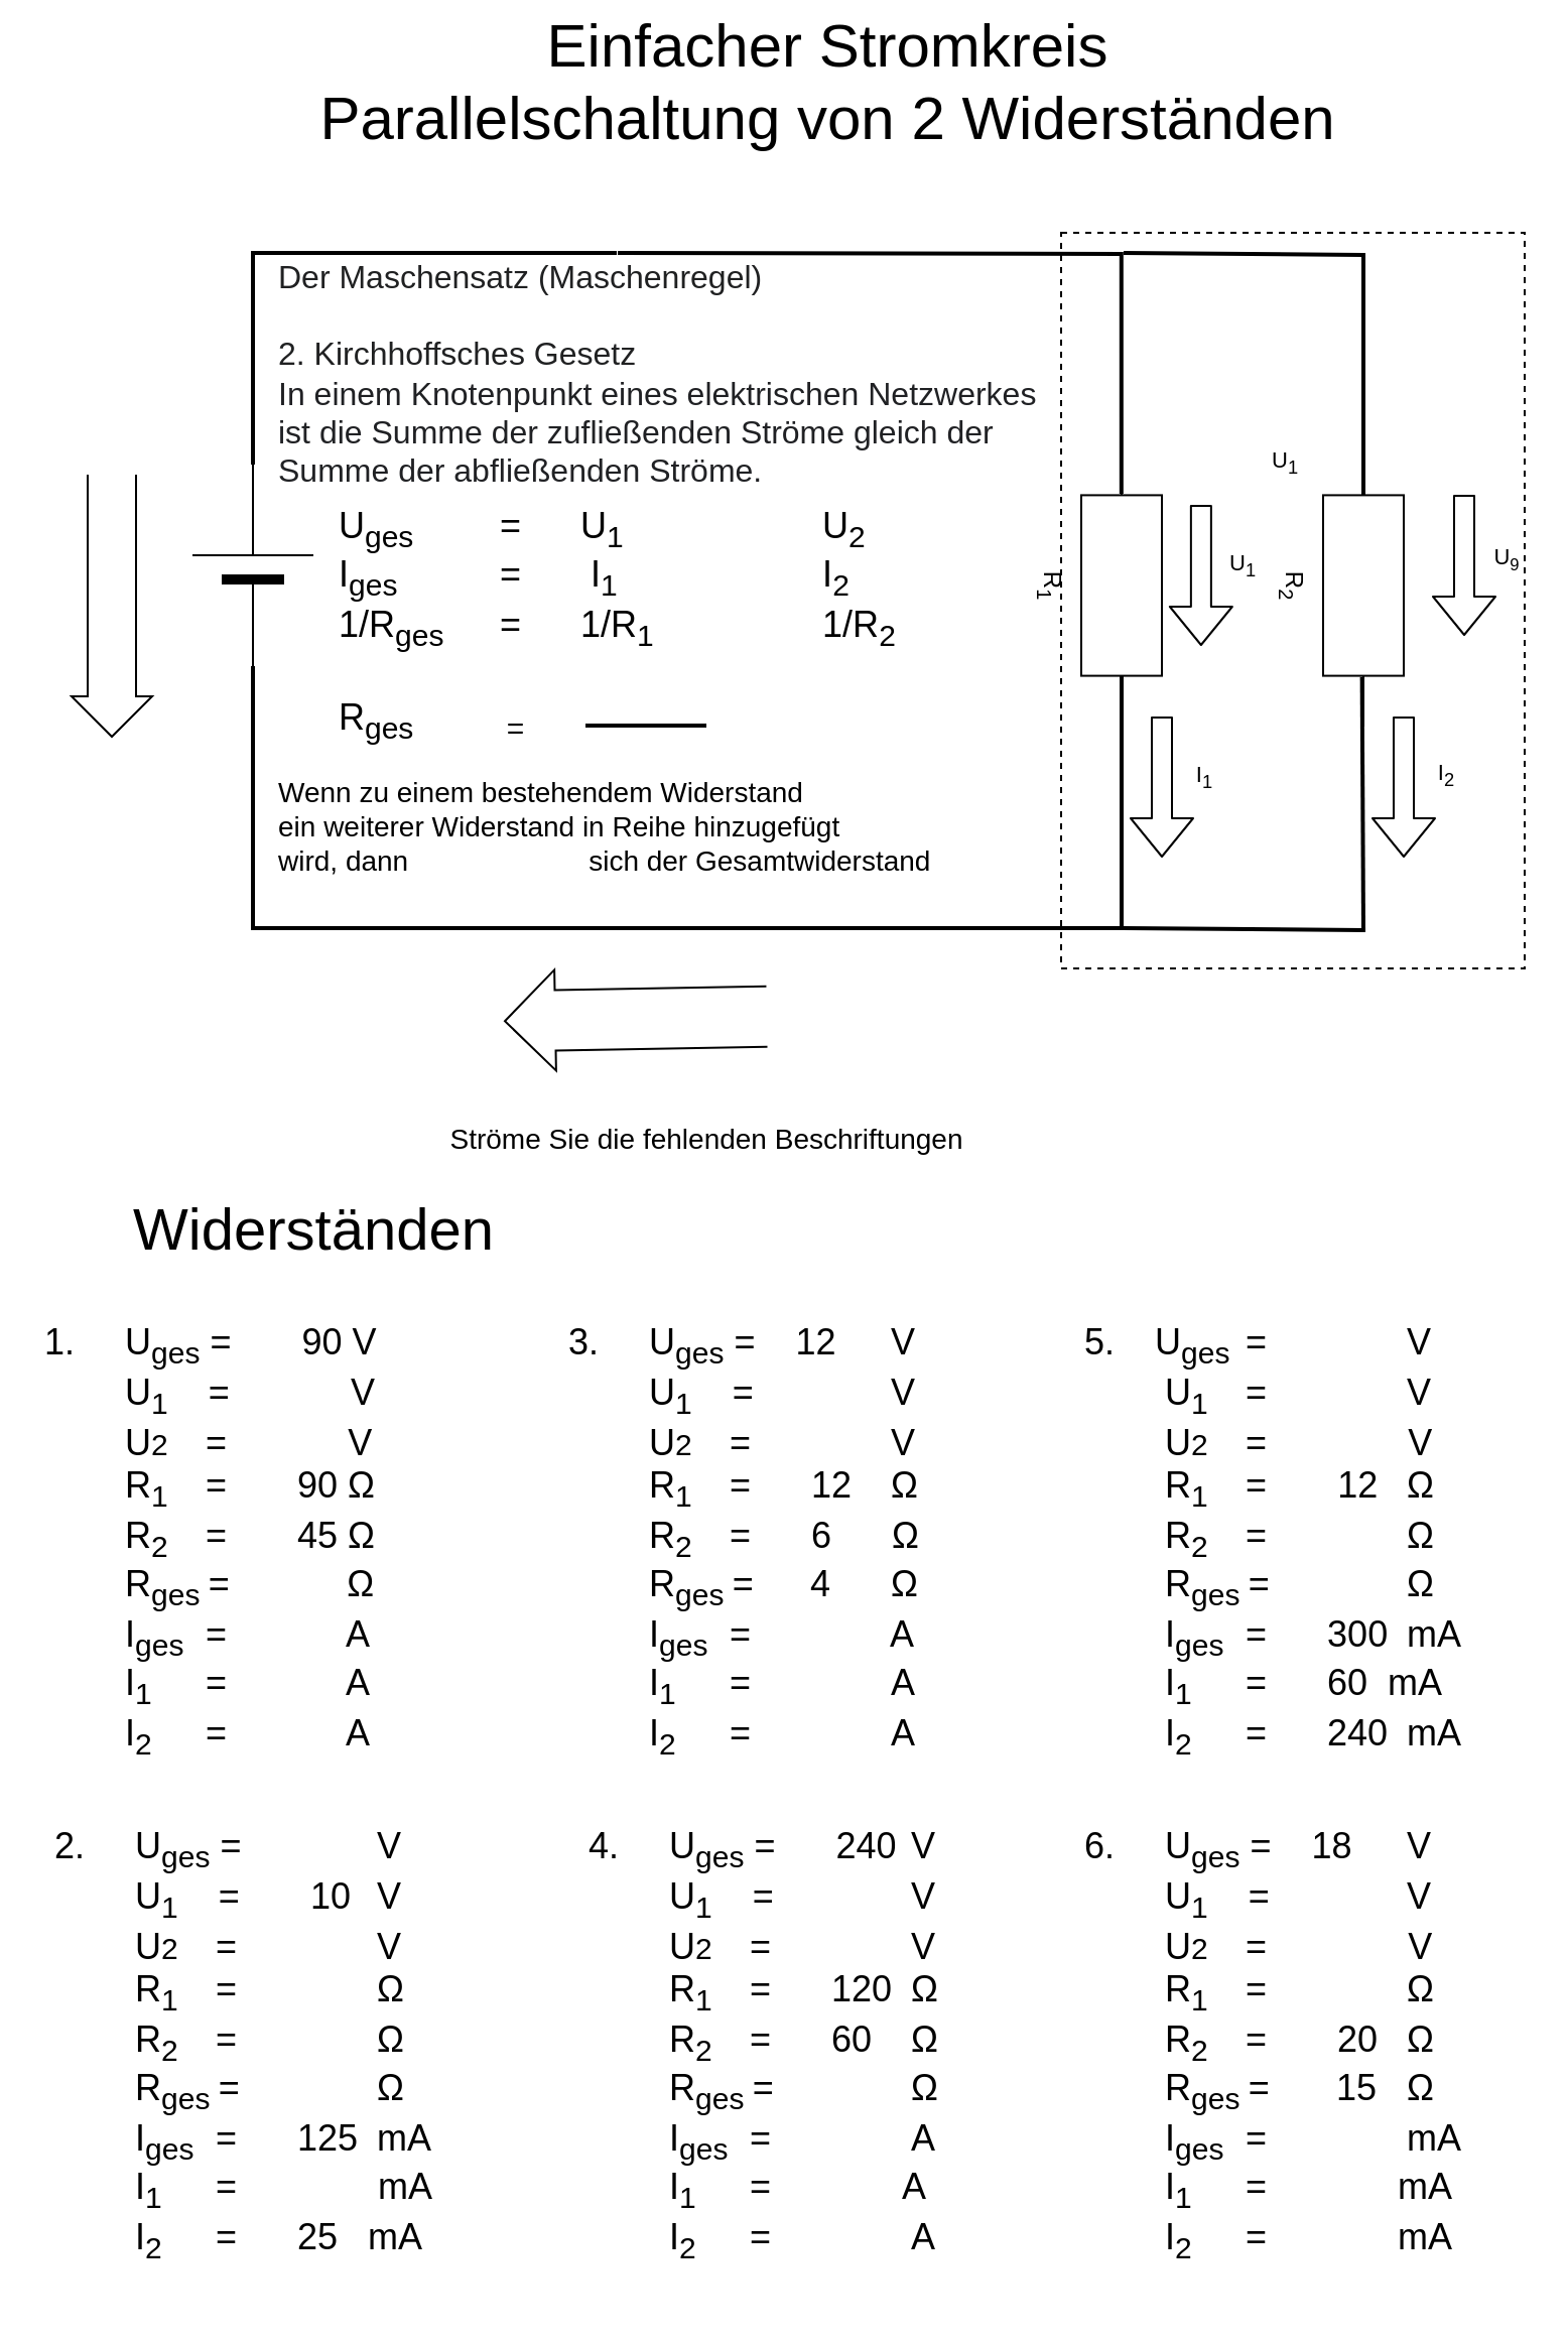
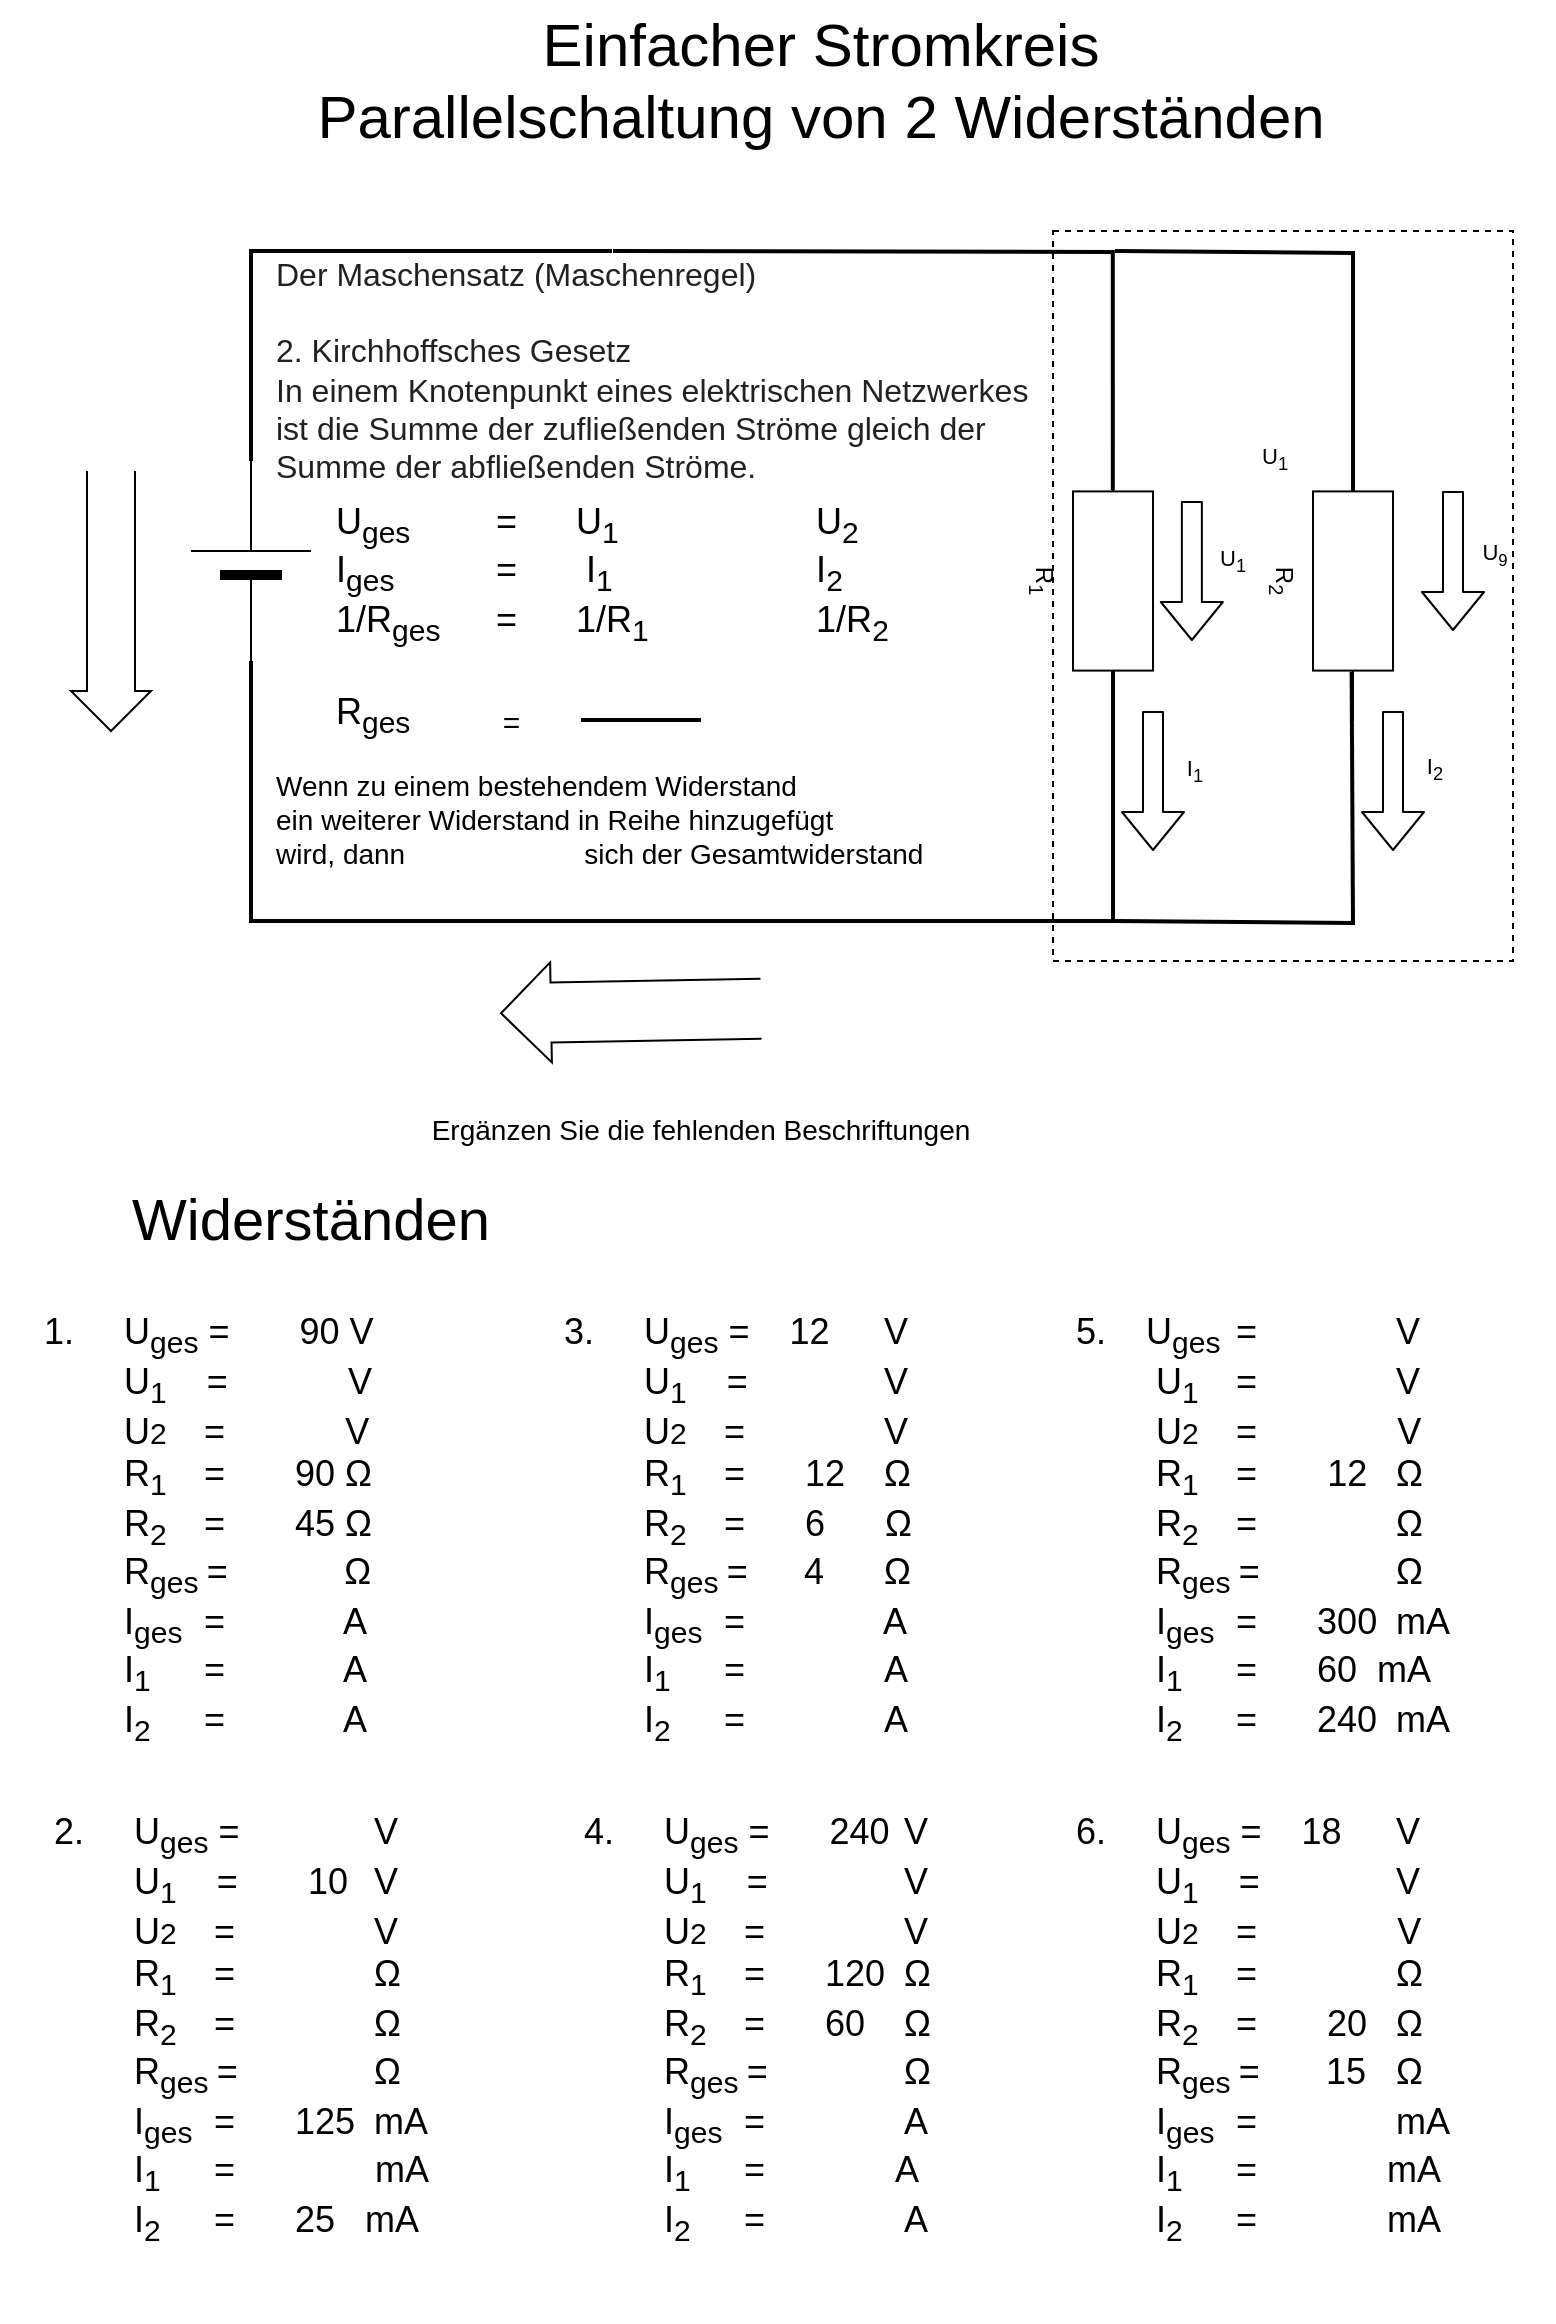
- <mxCell id="9" value="&lt;font style=&quot;font-size: 14px&quot;&gt;Ströme Sie die fehlenden Beschriftungen&lt;/font&gt;" style="text;html=1;align=center;verticalAlign=middle;resizable=0;points=[];autosize=1;strokeColor=none;" parent="1" vertex="1"><mxGeometry x="210" y="555" width="280" height="20" as="geometry" /></mxCell>
+ <mxCell id="9" value="&lt;font style=&quot;font-size: 14px&quot;&gt;Ergänzen Sie die fehlenden Beschriftungen&lt;/font&gt;" style="text;html=1;align=center;verticalAlign=middle;resizable=0;points=[];autosize=1;strokeColor=none;" parent="1" vertex="1"><mxGeometry x="210" y="555" width="280" height="20" as="geometry" /></mxCell>
